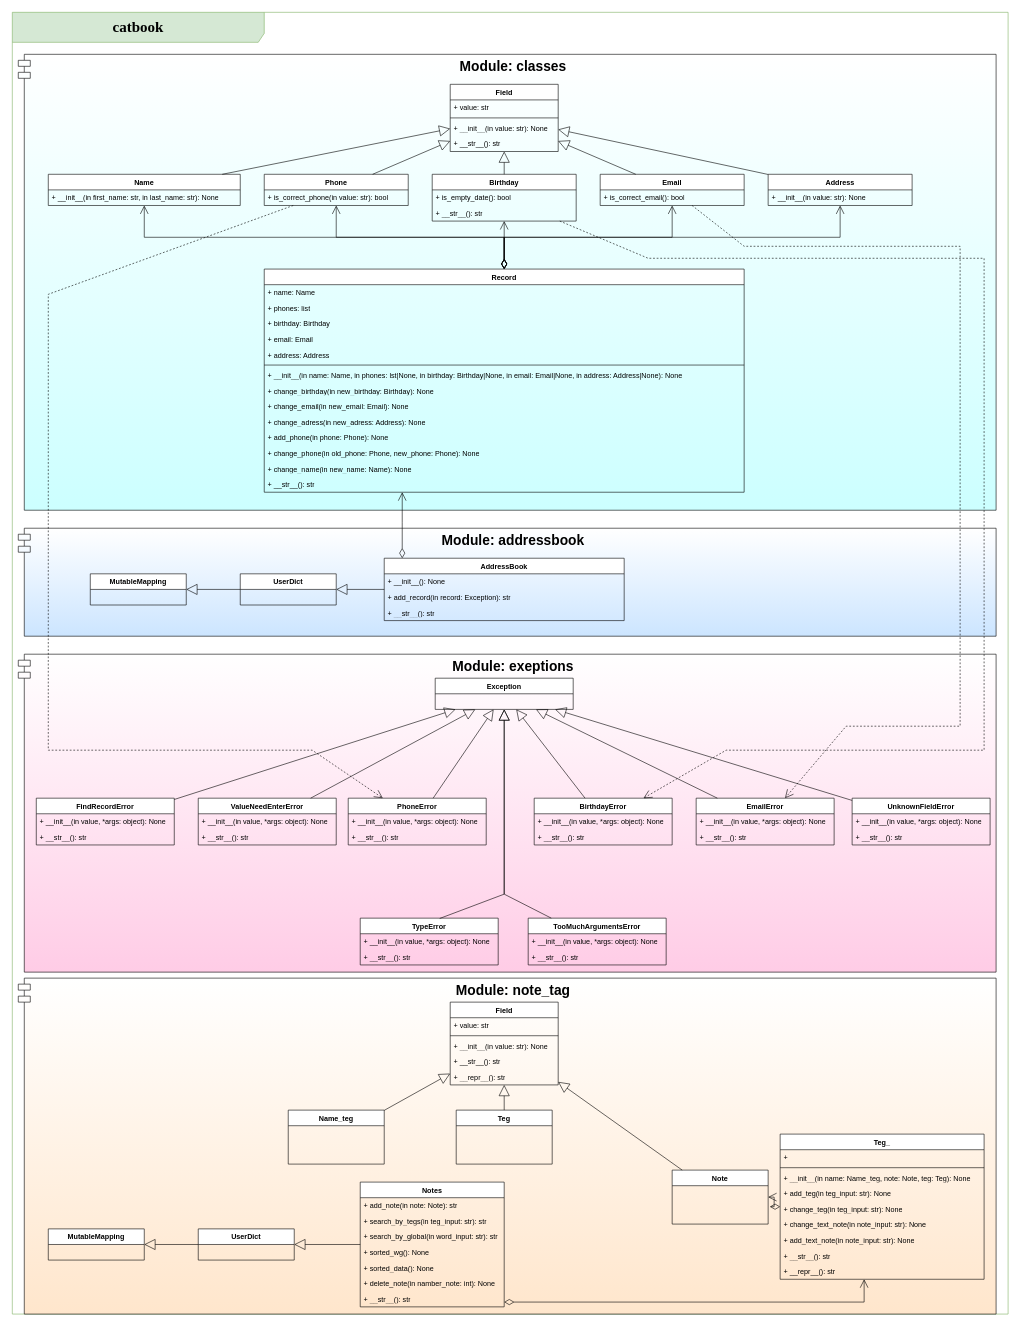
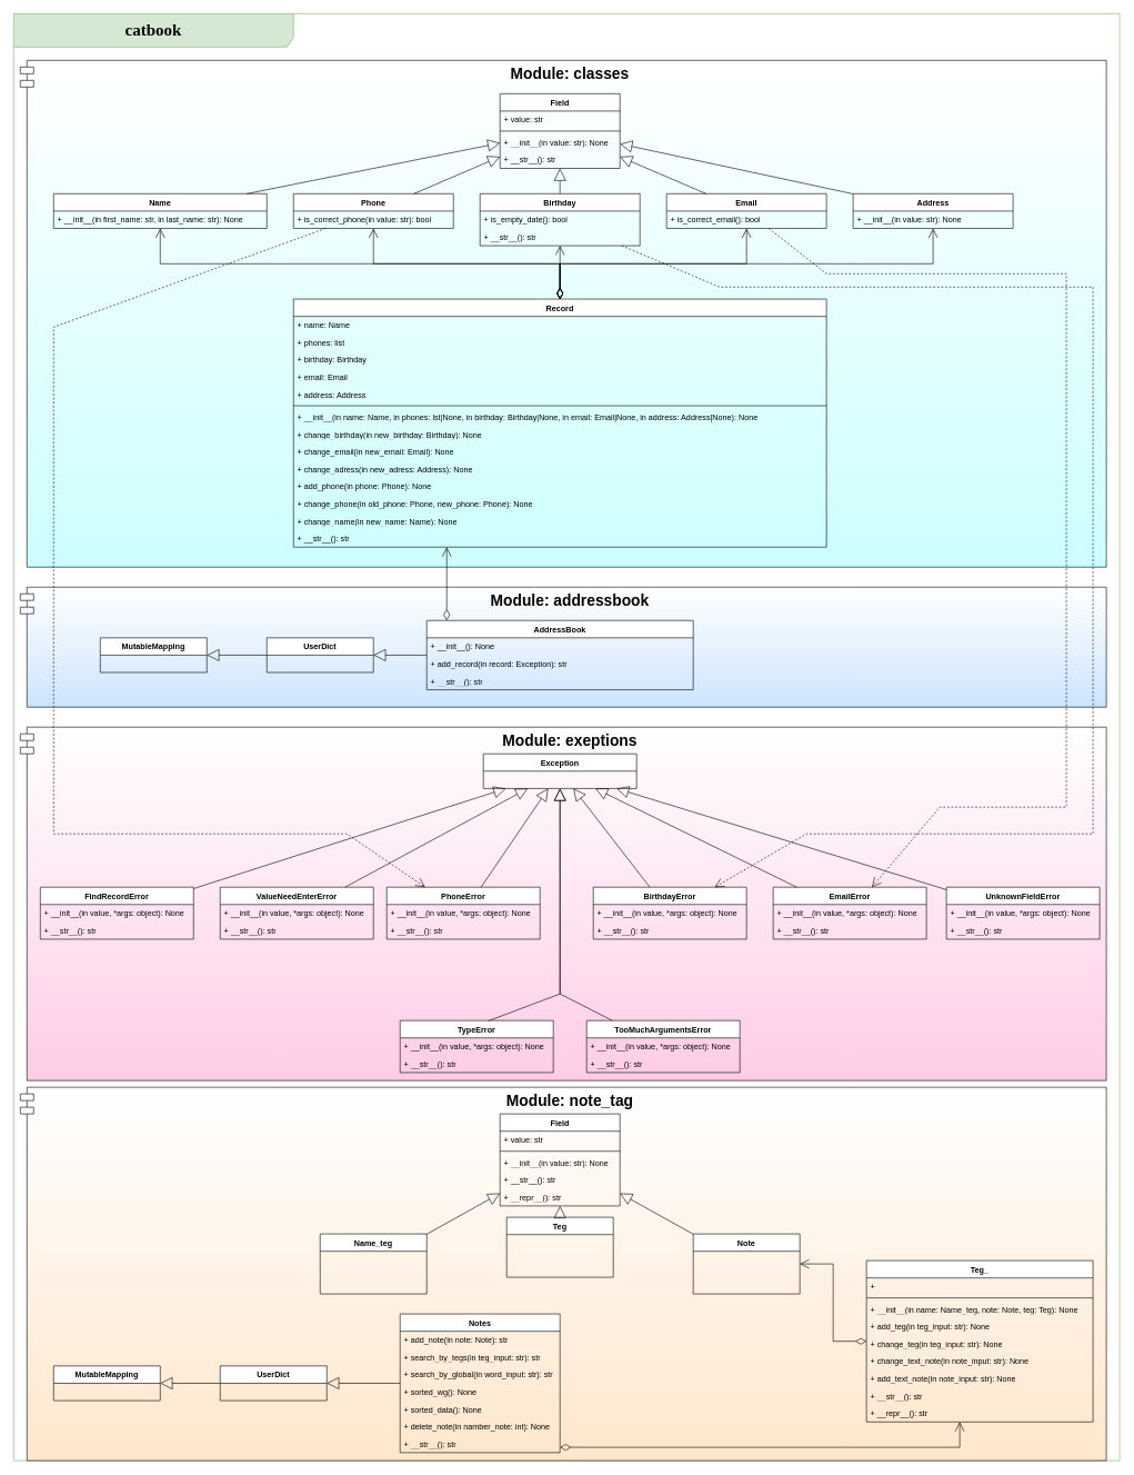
- <mxCell id="111" value="Teg" style="swimlane;fontStyle=1;align=center;verticalAlign=top;childLayout=stackLayout;horizontal=1;startSize=26;horizontalStack=0;resizeParent=1;resizeParentMax=0;resizeLast=0;collapsible=1;marginBottom=0;whiteSpace=wrap;html=1;" vertex="1" parent="1"><mxGeometry x="760" y="1850" width="160" height="90" as="geometry" /></mxCell>
+ <mxCell id="111" value="Teg" style="swimlane;fontStyle=1;align=center;verticalAlign=top;childLayout=stackLayout;horizontal=1;startSize=26;horizontalStack=0;resizeParent=1;resizeParentMax=0;resizeLast=0;collapsible=1;marginBottom=0;whiteSpace=wrap;html=1;" vertex="1" parent="1"><mxGeometry x="760" y="1825" width="160" height="90" as="geometry" /></mxCell>
- <mxCell id="100" value="Note" style="swimlane;fontStyle=1;align=center;verticalAlign=top;childLayout=stackLayout;horizontal=1;startSize=26;horizontalStack=0;resizeParent=1;resizeParentMax=0;resizeLast=0;collapsible=1;marginBottom=0;whiteSpace=wrap;html=1;" vertex="1" parent="1"><mxGeometry x="1120" y="1950" width="160" height="90" as="geometry" /></mxCell>
+ <mxCell id="100" value="Note" style="swimlane;fontStyle=1;align=center;verticalAlign=top;childLayout=stackLayout;horizontal=1;startSize=26;horizontalStack=0;resizeParent=1;resizeParentMax=0;resizeLast=0;collapsible=1;marginBottom=0;whiteSpace=wrap;html=1;" vertex="1" parent="1"><mxGeometry x="1040" y="1850" width="160" height="90" as="geometry" /></mxCell>
